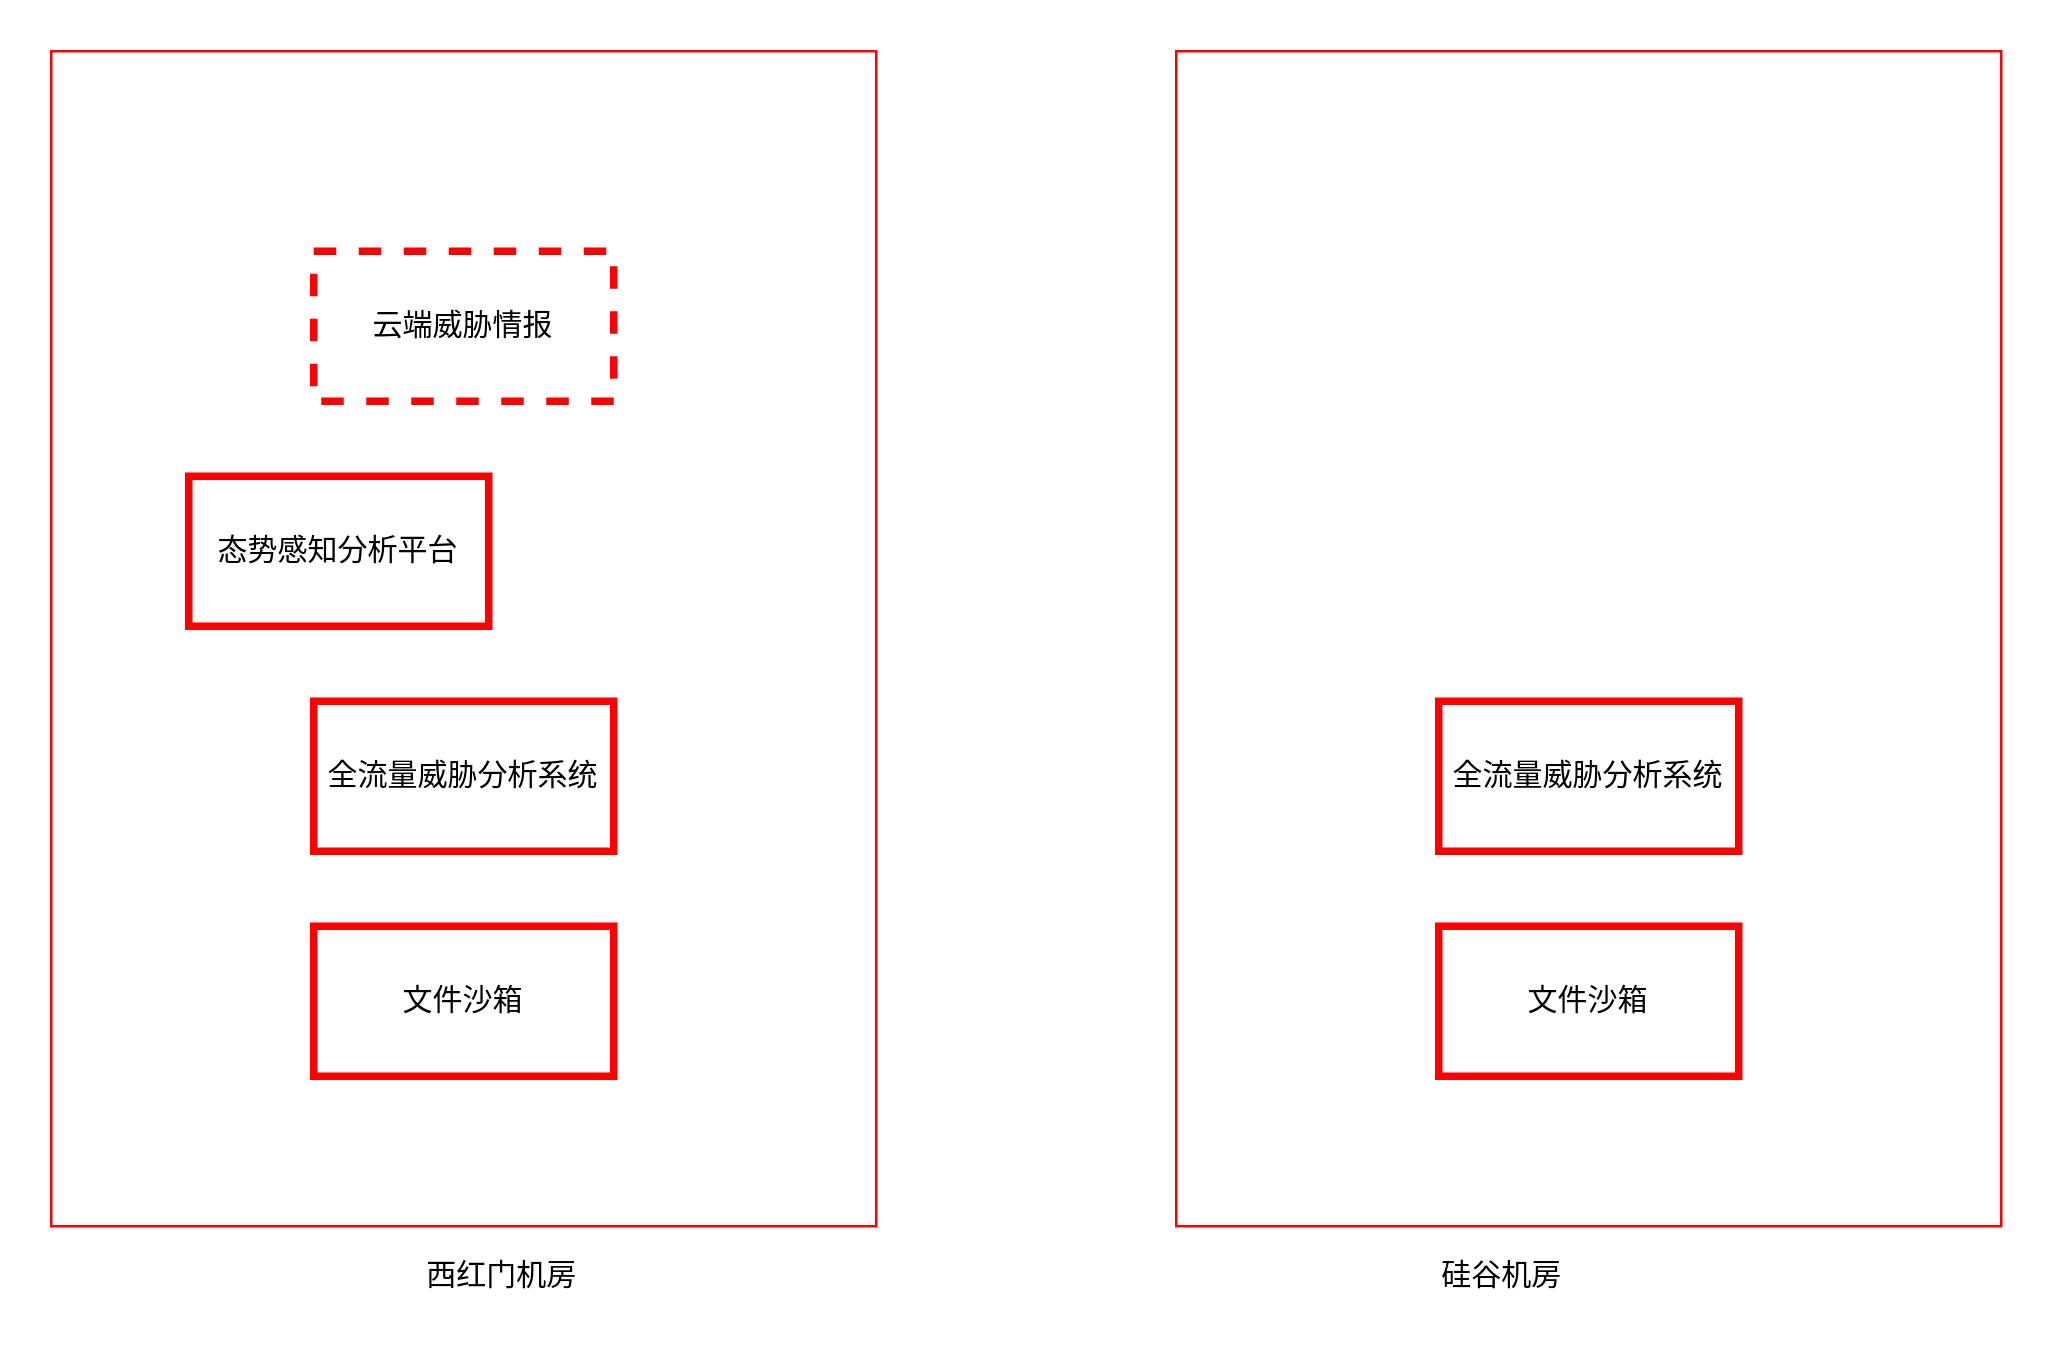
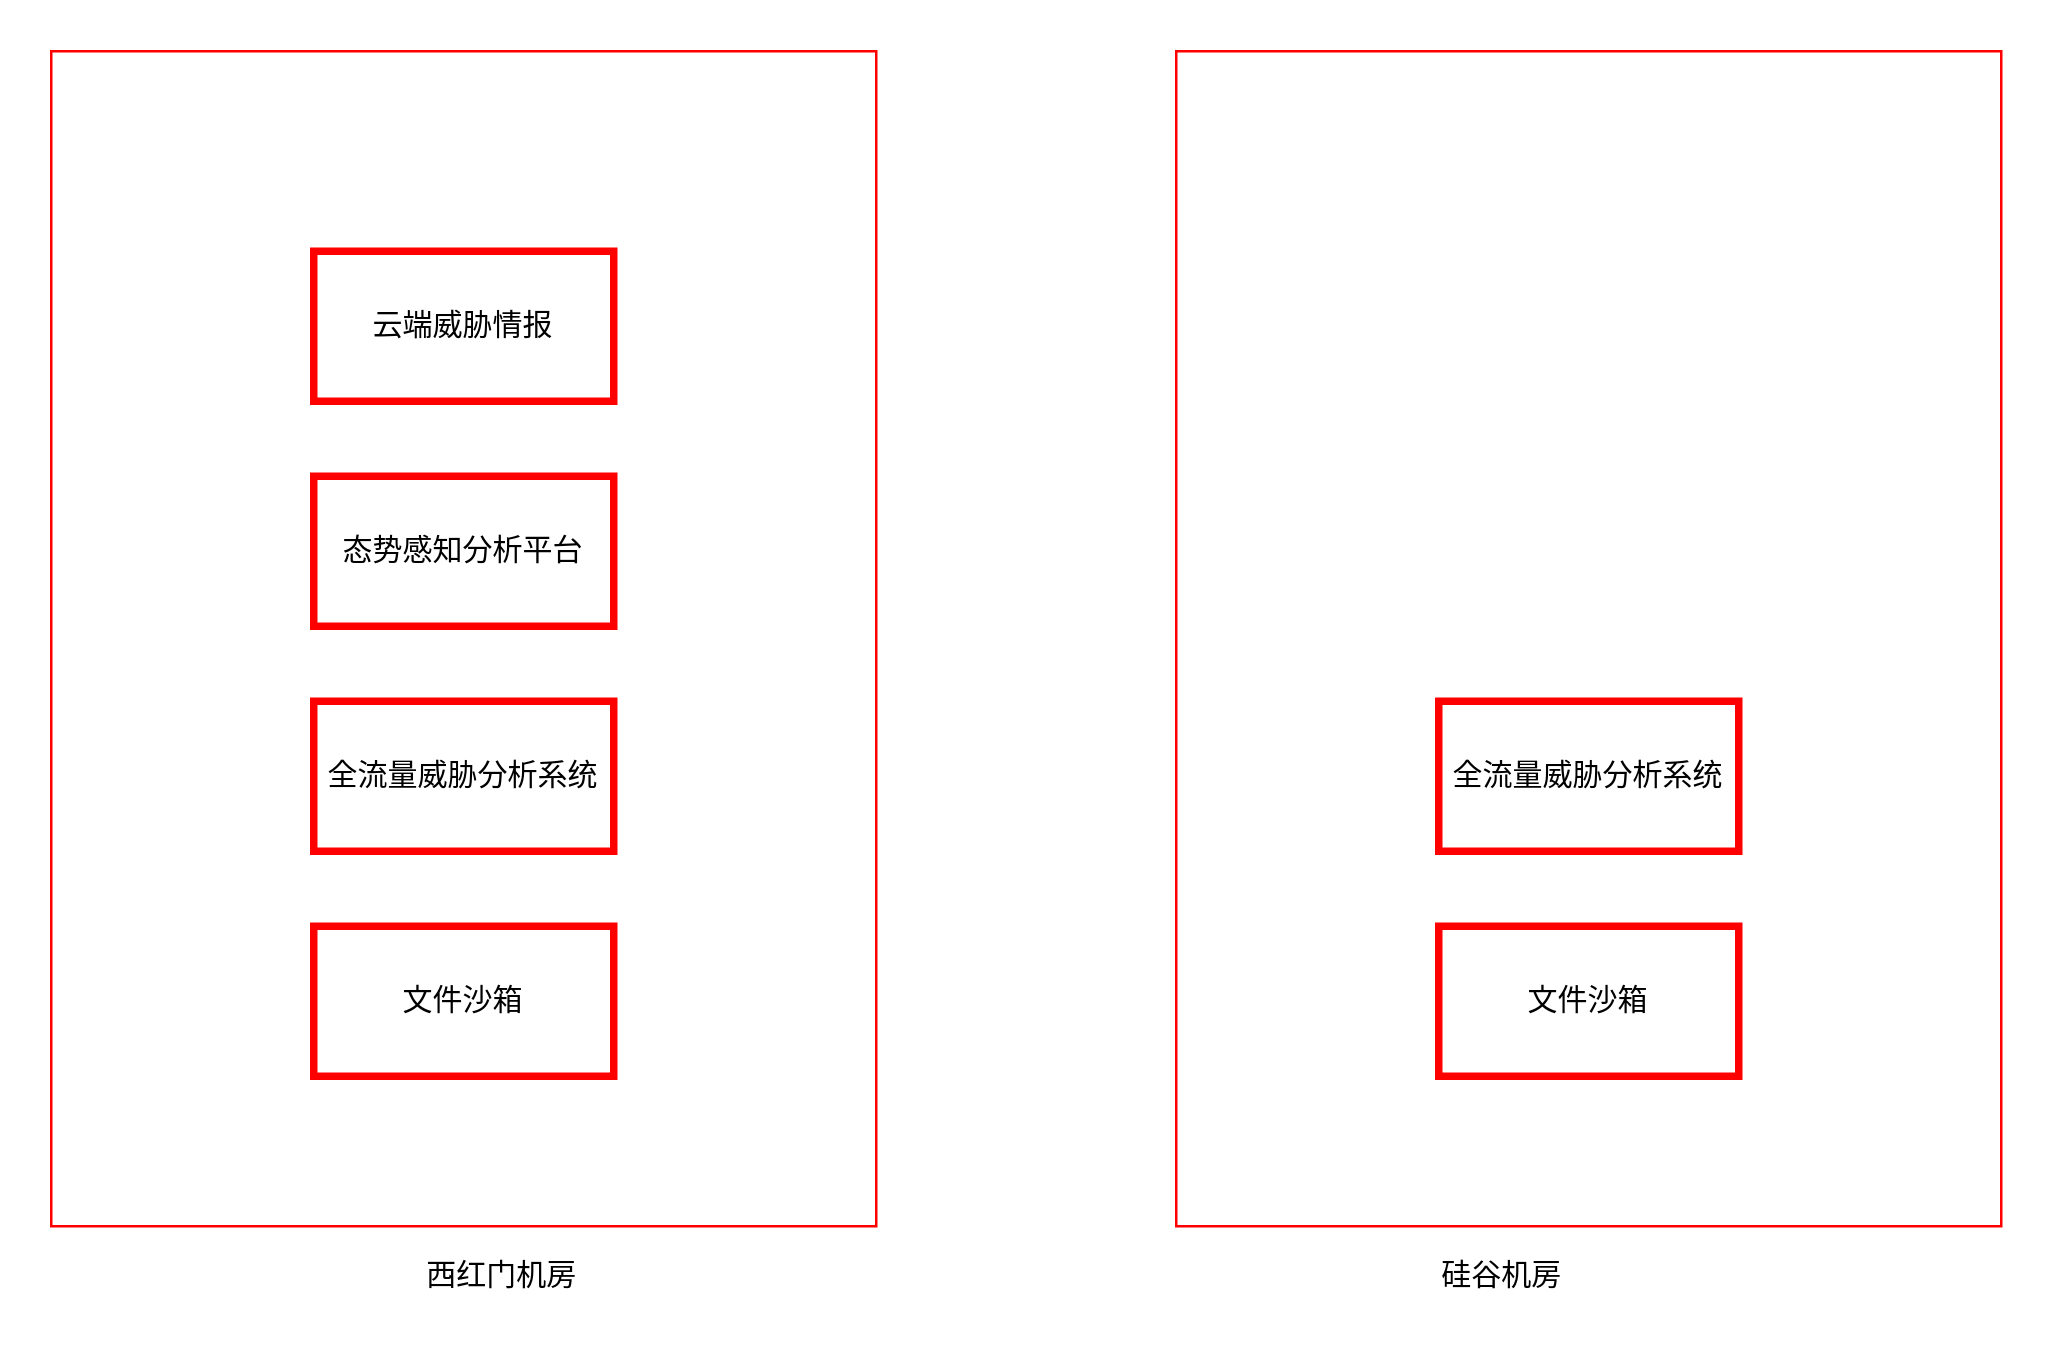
- <mxCell id="7" value="云端威胁情报" style="rounded=0;whiteSpace=wrap;html=1;strokeColor=#FF0000;strokeWidth=3;dashed=1;" vertex="1" parent="1"><mxGeometry x="125" y="100" width="120" height="60" as="geometry" /></mxCell>
+ <mxCell id="7" value="云端威胁情报" style="rounded=0;whiteSpace=wrap;html=1;strokeColor=#FF0000;strokeWidth=3;" vertex="1" parent="1"><mxGeometry x="125" y="100" width="120" height="60" as="geometry" /></mxCell>
- <mxCell id="4" value="态势感知分析平台" style="rounded=0;whiteSpace=wrap;html=1;strokeColor=#FF0000;strokeWidth=3;" vertex="1" parent="1"><mxGeometry x="75" y="190" width="120" height="60" as="geometry" /></mxCell>
+ <mxCell id="4" value="态势感知分析平台" style="rounded=0;whiteSpace=wrap;html=1;strokeColor=#FF0000;strokeWidth=3;" vertex="1" parent="1"><mxGeometry x="125" y="190" width="120" height="60" as="geometry" /></mxCell>
